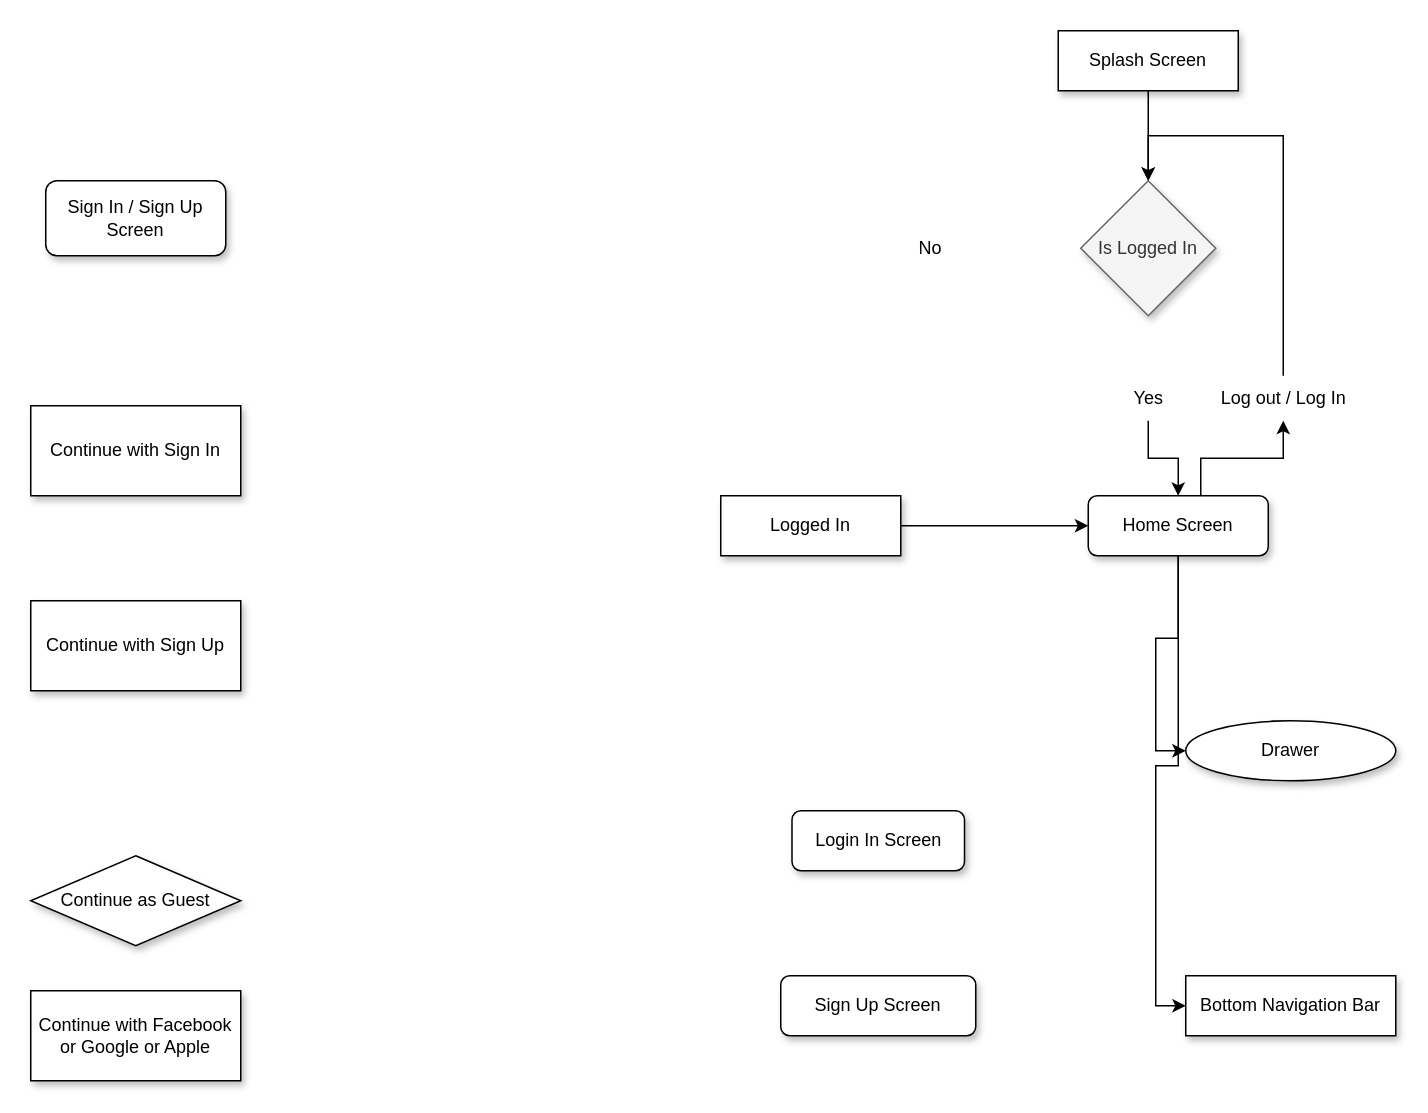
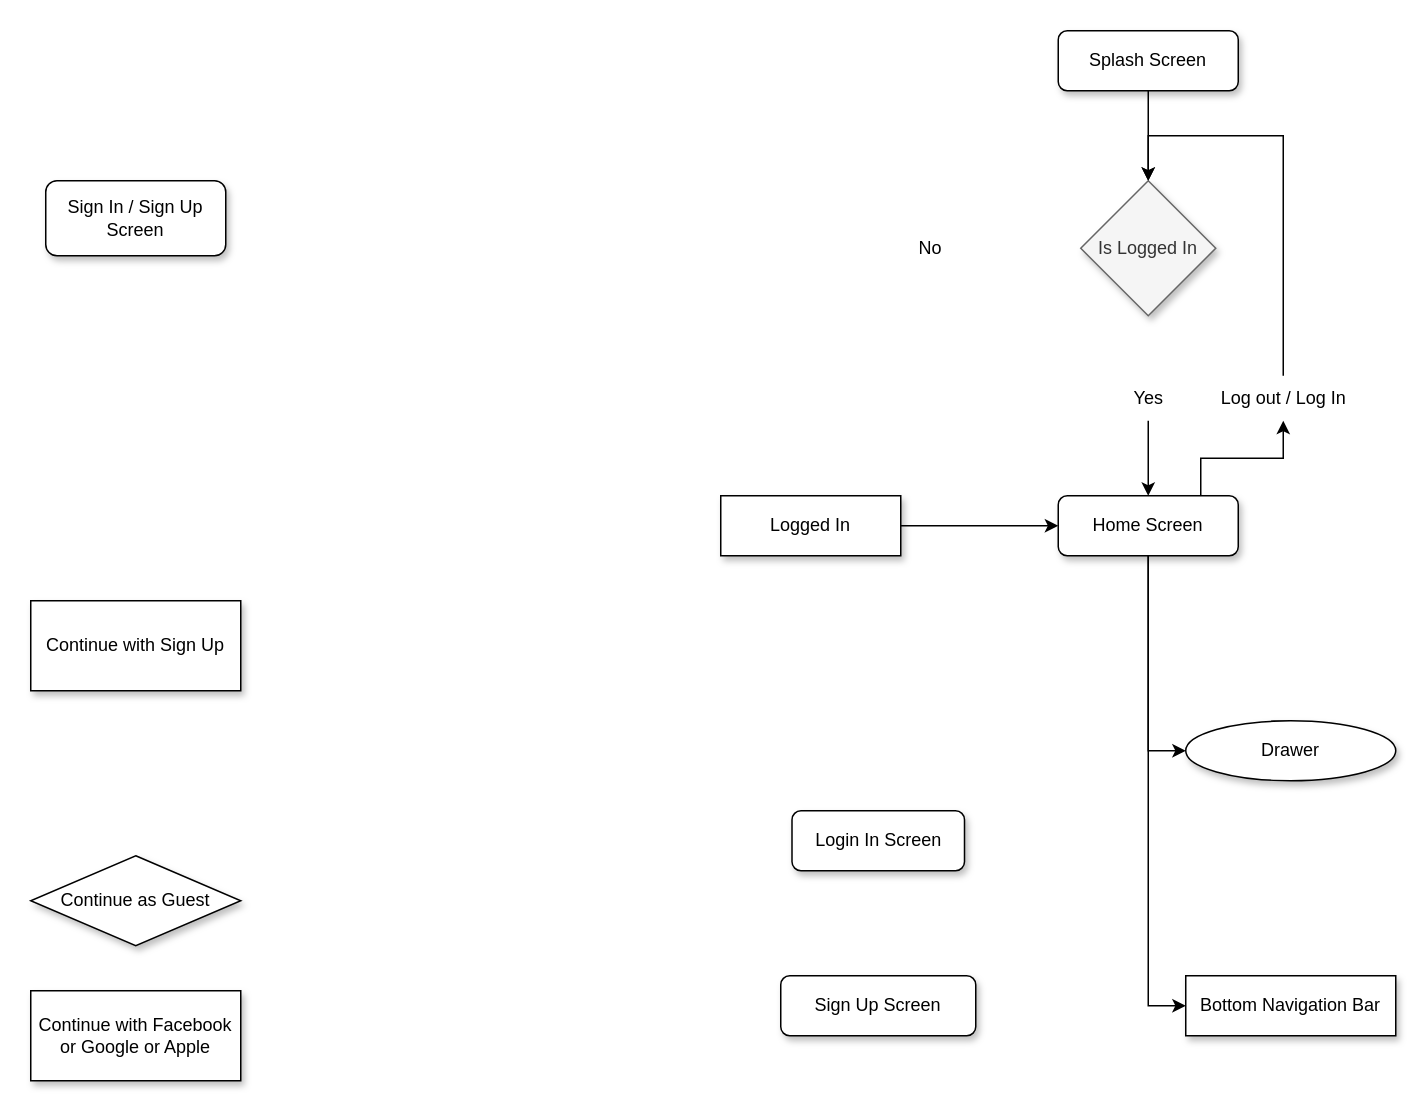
- <mxCell id="3" value="Splash Screen" style="whiteSpace=wrap;html=1;shadow=1;rounded=0;" parent="1" vertex="1"><mxGeometry x="705" y="20" width="120" height="40" as="geometry" /></mxCell>
+ <mxCell id="3" value="Splash Screen" style="rounded=1;whiteSpace=wrap;html=1;shadow=1;" parent="1" vertex="1"><mxGeometry x="705" y="20" width="120" height="40" as="geometry" /></mxCell>
- <mxCell id="24" value="Continue with Sign In" style="whiteSpace=wrap;html=1;shadow=1;" vertex="1" parent="1"><mxGeometry x="20" y="270" width="140" height="60" as="geometry" /></mxCell>
- <mxCell id="11" value="Home Screen" style="rounded=1;whiteSpace=wrap;html=1;shadow=1;" parent="1" vertex="1"><mxGeometry x="725" y="330" width="120" height="40" as="geometry" /></mxCell>
+ <mxCell id="11" value="Home Screen" style="rounded=1;whiteSpace=wrap;html=1;shadow=1;" parent="1" vertex="1"><mxGeometry x="705" y="330" width="120" height="40" as="geometry" /></mxCell>
